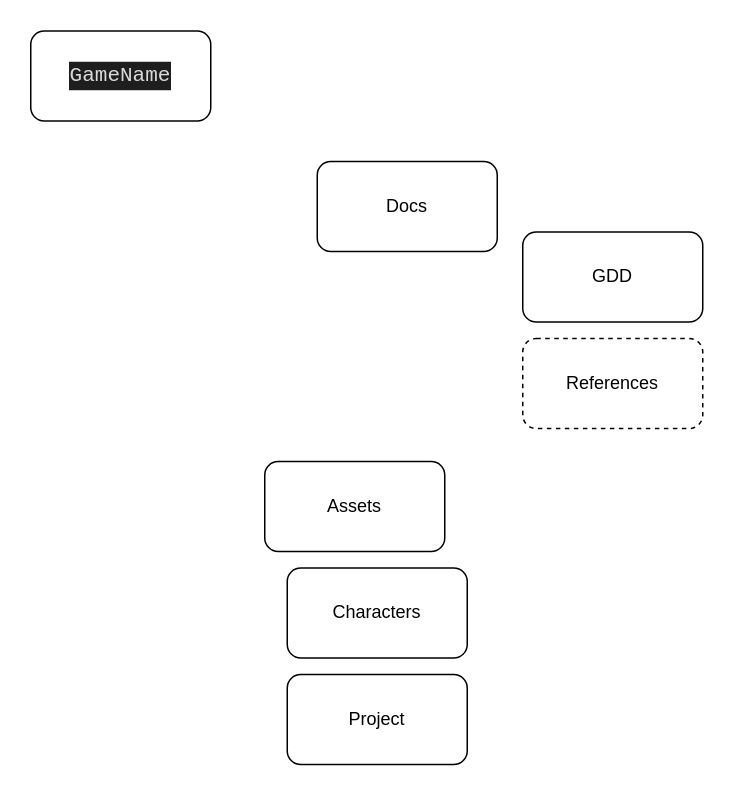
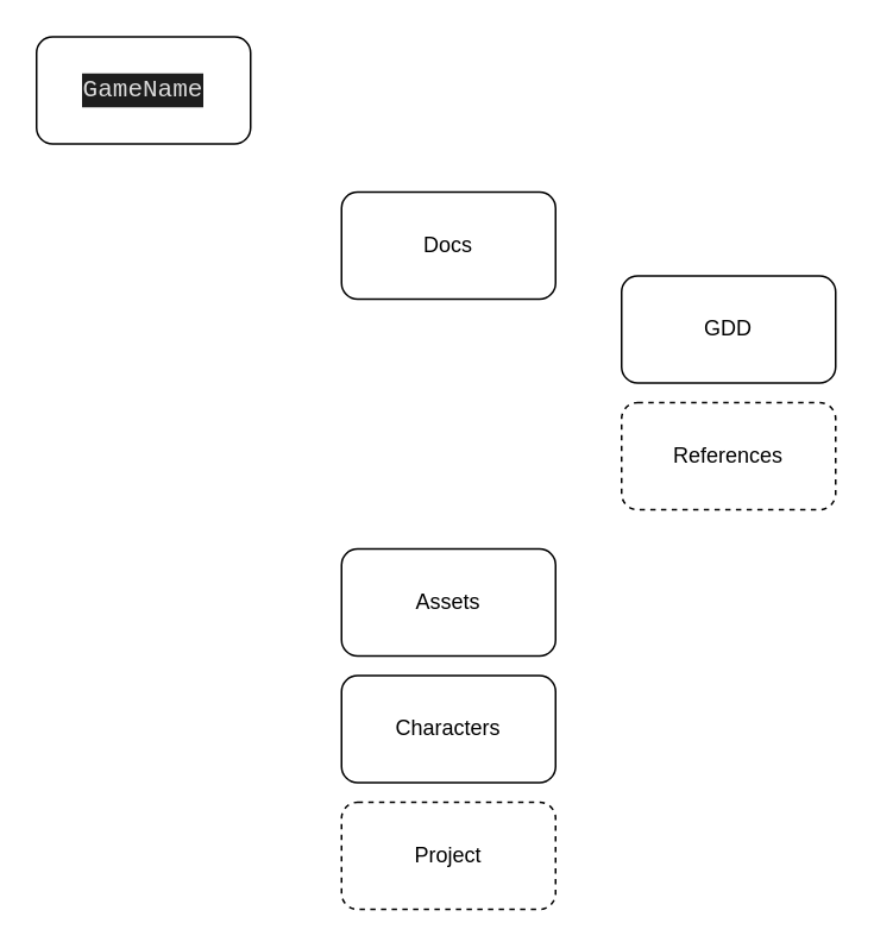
- <mxCell id="3" value="Docs" style="rounded=1;whiteSpace=wrap;html=1;" parent="1" vertex="1"><mxGeometry x="211" y="107" width="120" height="60" as="geometry" /></mxCell>
+ <mxCell id="3" value="Docs" style="rounded=1;whiteSpace=wrap;html=1;" parent="1" vertex="1"><mxGeometry x="191" y="107" width="120" height="60" as="geometry" /></mxCell>
- <mxCell id="4" value="Assets" style="rounded=1;whiteSpace=wrap;html=1;" parent="1" vertex="1"><mxGeometry x="176" y="307" width="120" height="60" as="geometry" /></mxCell>
+ <mxCell id="4" value="Assets" style="rounded=1;whiteSpace=wrap;html=1;" parent="1" vertex="1"><mxGeometry x="191" y="307" width="120" height="60" as="geometry" /></mxCell>
- <mxCell id="6" value="Project" style="rounded=1;whiteSpace=wrap;html=1;" parent="1" vertex="1"><mxGeometry x="191" y="449" width="120" height="60" as="geometry" /></mxCell>
+ <mxCell id="6" value="Project" style="rounded=1;whiteSpace=wrap;html=1;dashed=1;" parent="1" vertex="1"><mxGeometry x="191" y="449" width="120" height="60" as="geometry" /></mxCell>
